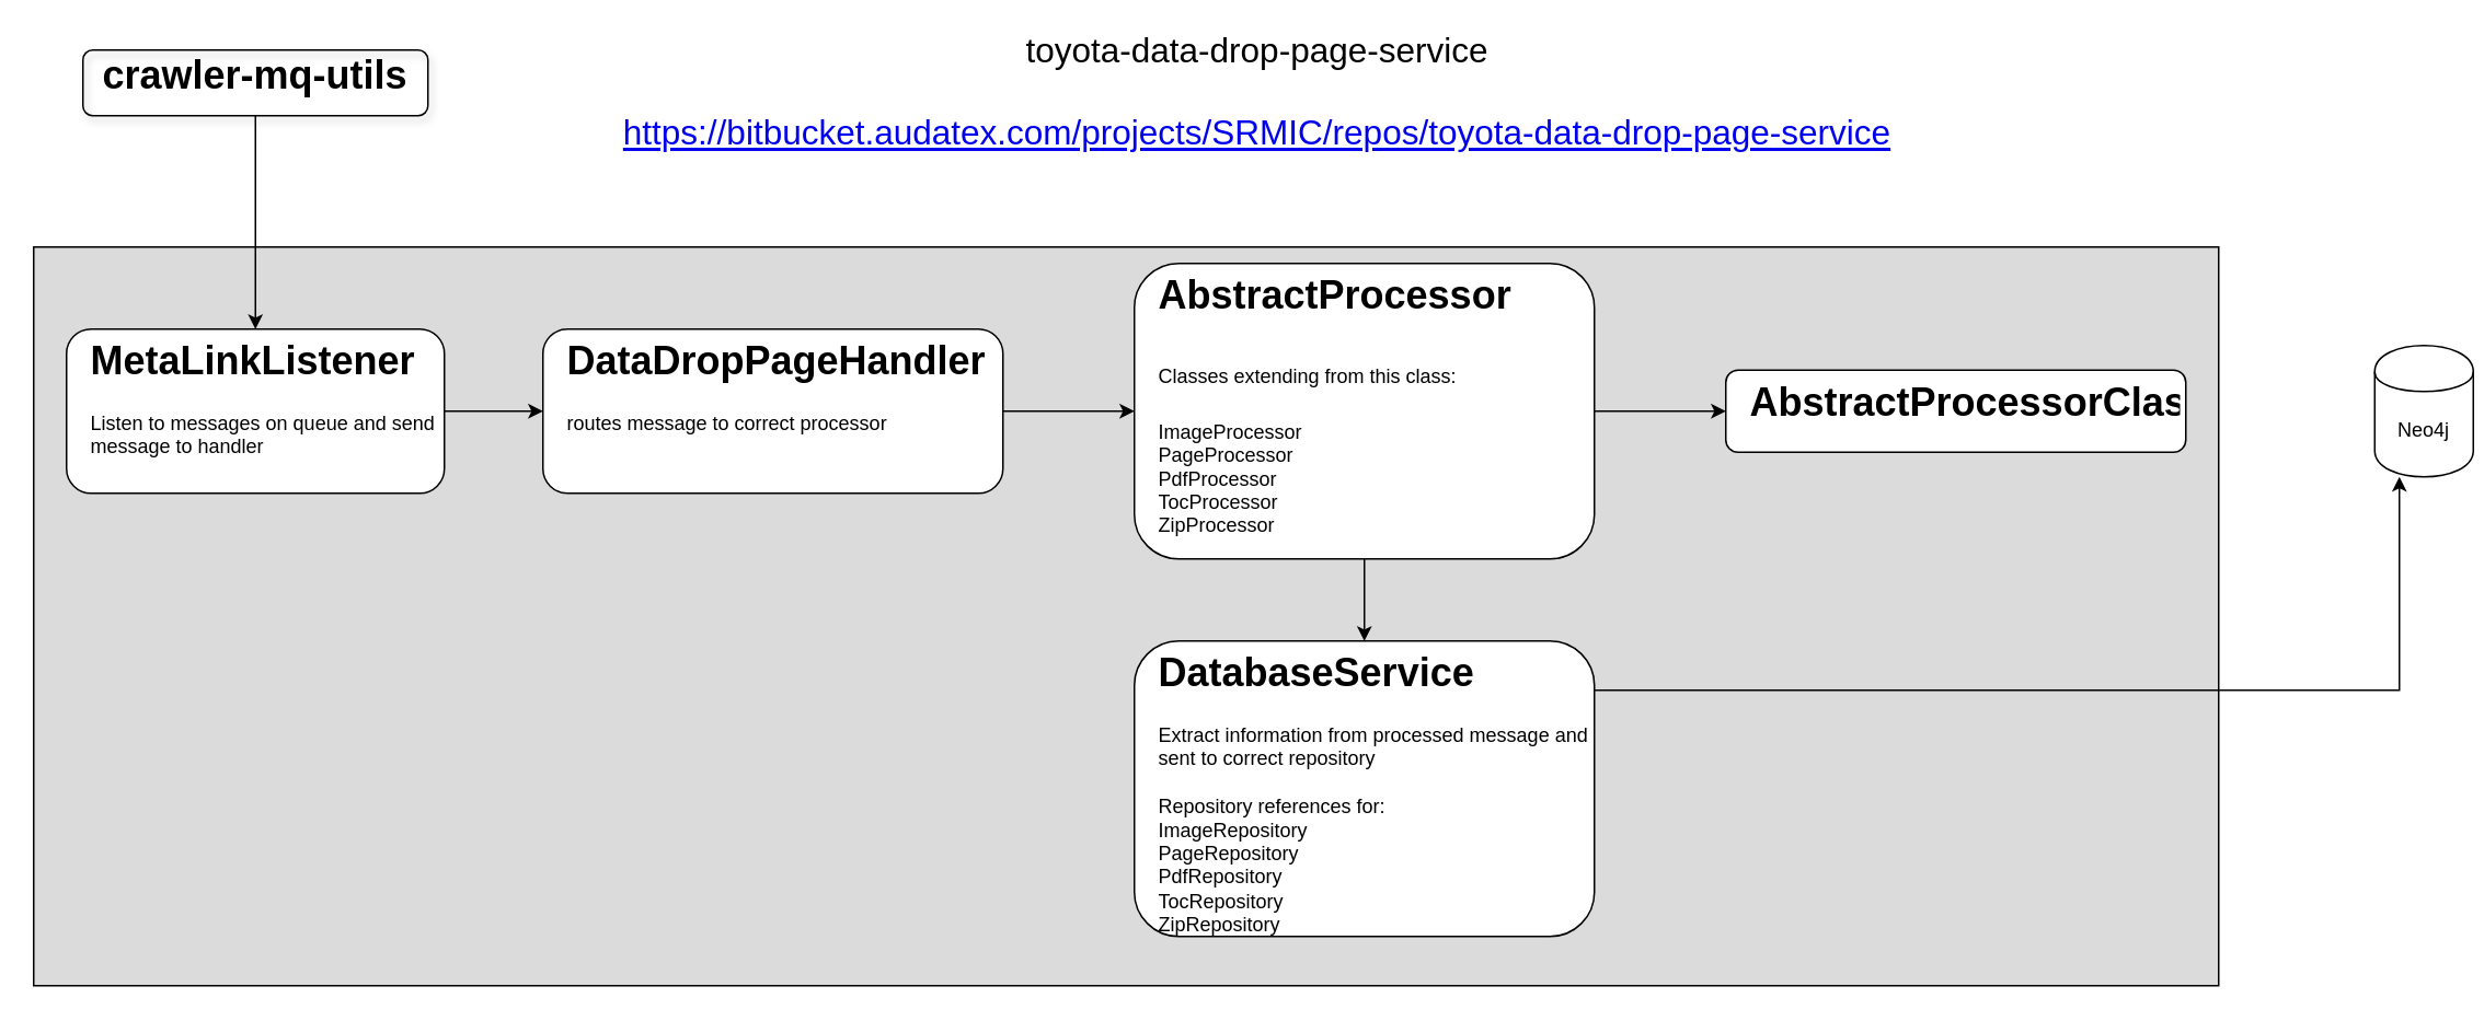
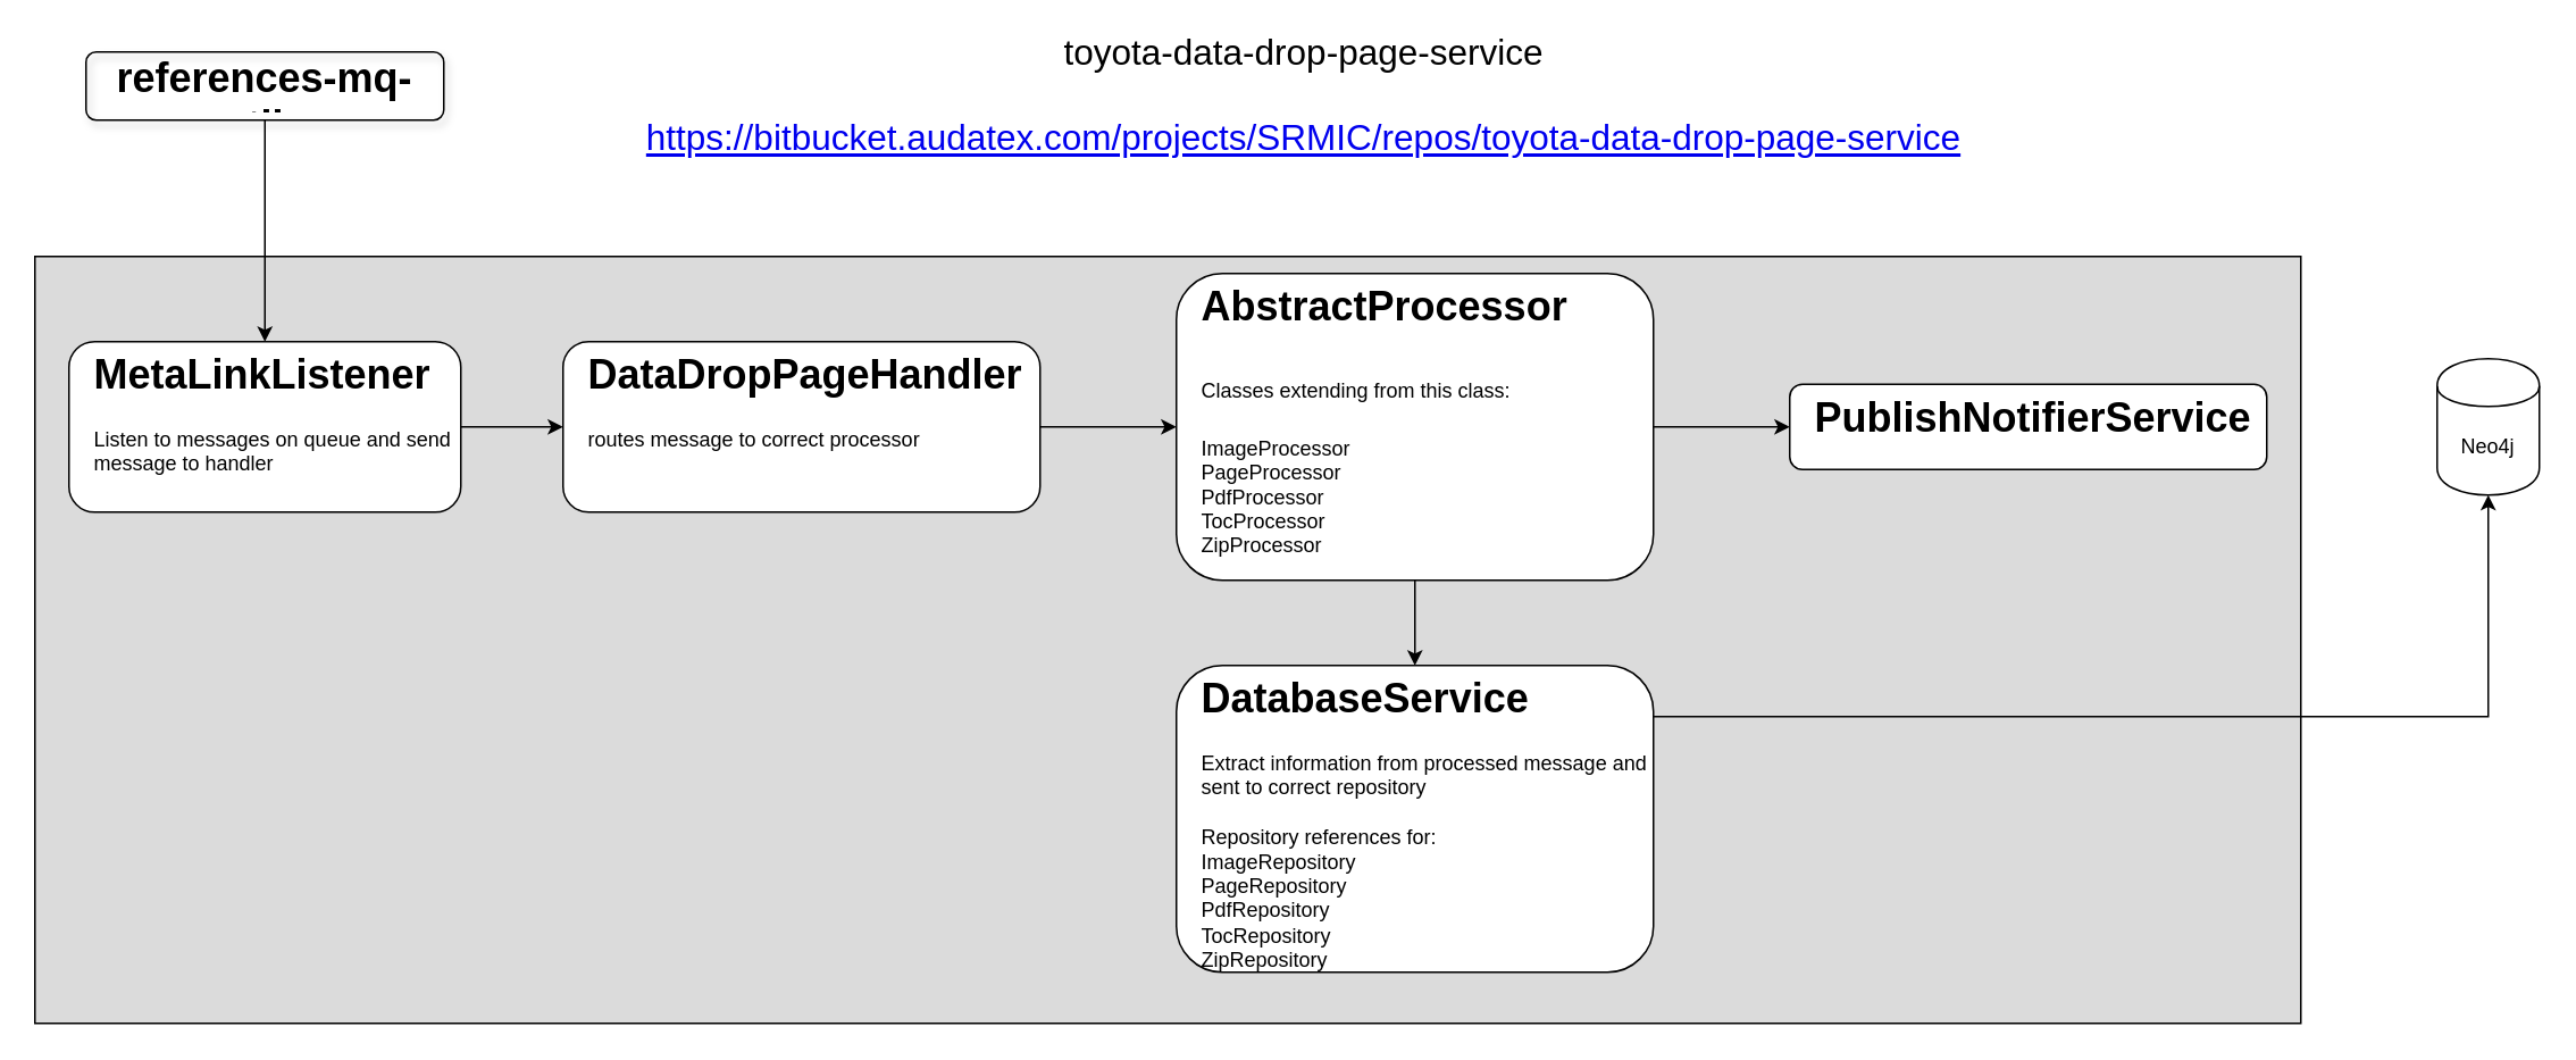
- <mxCell id="5" value="&lt;h1&gt;crawler-mq-utils&lt;/h1&gt;&lt;div&gt;&lt;br&gt;&lt;/div&gt;" style="text;html=1;fillColor=none;spacing=5;spacingTop=-20;whiteSpace=wrap;overflow=hidden;rounded=1;shadow=1;strokeColor=#000000;align=center;verticalAlign=middle;" parent="1" vertex="1"><mxGeometry x="50" y="30" width="210" height="40" as="geometry" /></mxCell>
+ <mxCell id="5" value="&lt;h1&gt;references-mq-utils&lt;/h1&gt;&lt;div&gt;&lt;br&gt;&lt;/div&gt;" style="text;html=1;fillColor=none;spacing=5;spacingTop=-20;whiteSpace=wrap;overflow=hidden;rounded=1;shadow=1;strokeColor=#000000;align=center;verticalAlign=middle;" parent="1" vertex="1"><mxGeometry x="50" y="30" width="210" height="40" as="geometry" /></mxCell>
- <mxCell id="16" value="&lt;h1 style=&quot;text-align: center&quot;&gt;&lt;span&gt;AbstractProcessorClasses&lt;/span&gt;&lt;/h1&gt;&lt;div&gt;&lt;span&gt;&lt;br&gt;&lt;/span&gt;&lt;/div&gt;" style="text;html=1;fillColor=#FFFFFF;spacing=5;spacingTop=-20;whiteSpace=wrap;overflow=hidden;rounded=1;strokeColor=#000000;spacingLeft=10;" vertex="1" parent="1"><mxGeometry x="1050" y="225" width="280" height="50" as="geometry" /></mxCell>
+ <mxCell id="16" value="&lt;h1 style=&quot;text-align: center&quot;&gt;&lt;span&gt;PublishNotifierService&lt;/span&gt;&lt;/h1&gt;&lt;div&gt;&lt;span&gt;&lt;br&gt;&lt;/span&gt;&lt;/div&gt;" style="text;html=1;fillColor=#FFFFFF;spacing=5;spacingTop=-20;whiteSpace=wrap;overflow=hidden;rounded=1;strokeColor=#000000;spacingLeft=10;" vertex="1" parent="1"><mxGeometry x="1050" y="225" width="280" height="50" as="geometry" /></mxCell>
- <mxCell id="15" value="Neo4j" style="shape=cylinder;whiteSpace=wrap;html=1;boundedLbl=1;backgroundOutline=1;" parent="1" vertex="1"><mxGeometry x="1445" y="210" width="60" height="80" as="geometry" /></mxCell>
+ <mxCell id="15" value="Neo4j" style="shape=cylinder;whiteSpace=wrap;html=1;boundedLbl=1;backgroundOutline=1;" parent="1" vertex="1"><mxGeometry x="1430" y="210" width="60" height="80" as="geometry" /></mxCell>
